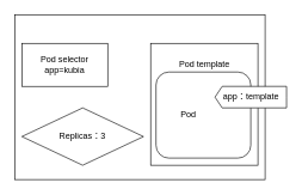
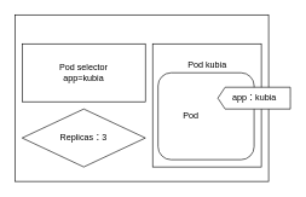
- <mxCell id="3" value="Pod selector&lt;br&gt;app=kubia" style="rounded=0;whiteSpace=wrap;html=1;" vertex="1" parent="1"><mxGeometry x="30" y="60" width="120" height="60" as="geometry" /></mxCell>
+ <mxCell id="3" value="Pod selector&lt;br&gt;app=kubia" style="rounded=0;whiteSpace=wrap;html=1;" vertex="1" parent="1"><mxGeometry x="30" y="60" width="170" height="80" as="geometry" /></mxCell>
- <mxCell id="6" value="Pod template" style="text;html=1;strokeColor=none;fillColor=none;align=center;verticalAlign=middle;whiteSpace=wrap;rounded=0;" vertex="1" parent="1"><mxGeometry x="242.5" y="80" width="85" height="20" as="geometry" /></mxCell>
+ <mxCell id="6" value="Pod kubia" style="text;html=1;strokeColor=none;fillColor=none;align=center;verticalAlign=middle;whiteSpace=wrap;rounded=0;" vertex="1" parent="1"><mxGeometry x="242.5" y="80" width="85" height="20" as="geometry" /></mxCell>
- <mxCell id="8" value="app：template" style="html=1;shadow=0;dashed=0;align=center;verticalAlign=middle;shape=mxgraph.arrows2.arrow;dy=0;dx=10;notch=0;direction=west;" vertex="1" parent="1"><mxGeometry x="300" y="120" width="100" height="30" as="geometry" /></mxCell>
+ <mxCell id="8" value="app：kubia" style="html=1;shadow=0;dashed=0;align=center;verticalAlign=middle;shape=mxgraph.arrows2.arrow;dy=0;dx=10;notch=0;direction=west;" vertex="1" parent="1"><mxGeometry x="300" y="120" width="100" height="30" as="geometry" /></mxCell>
